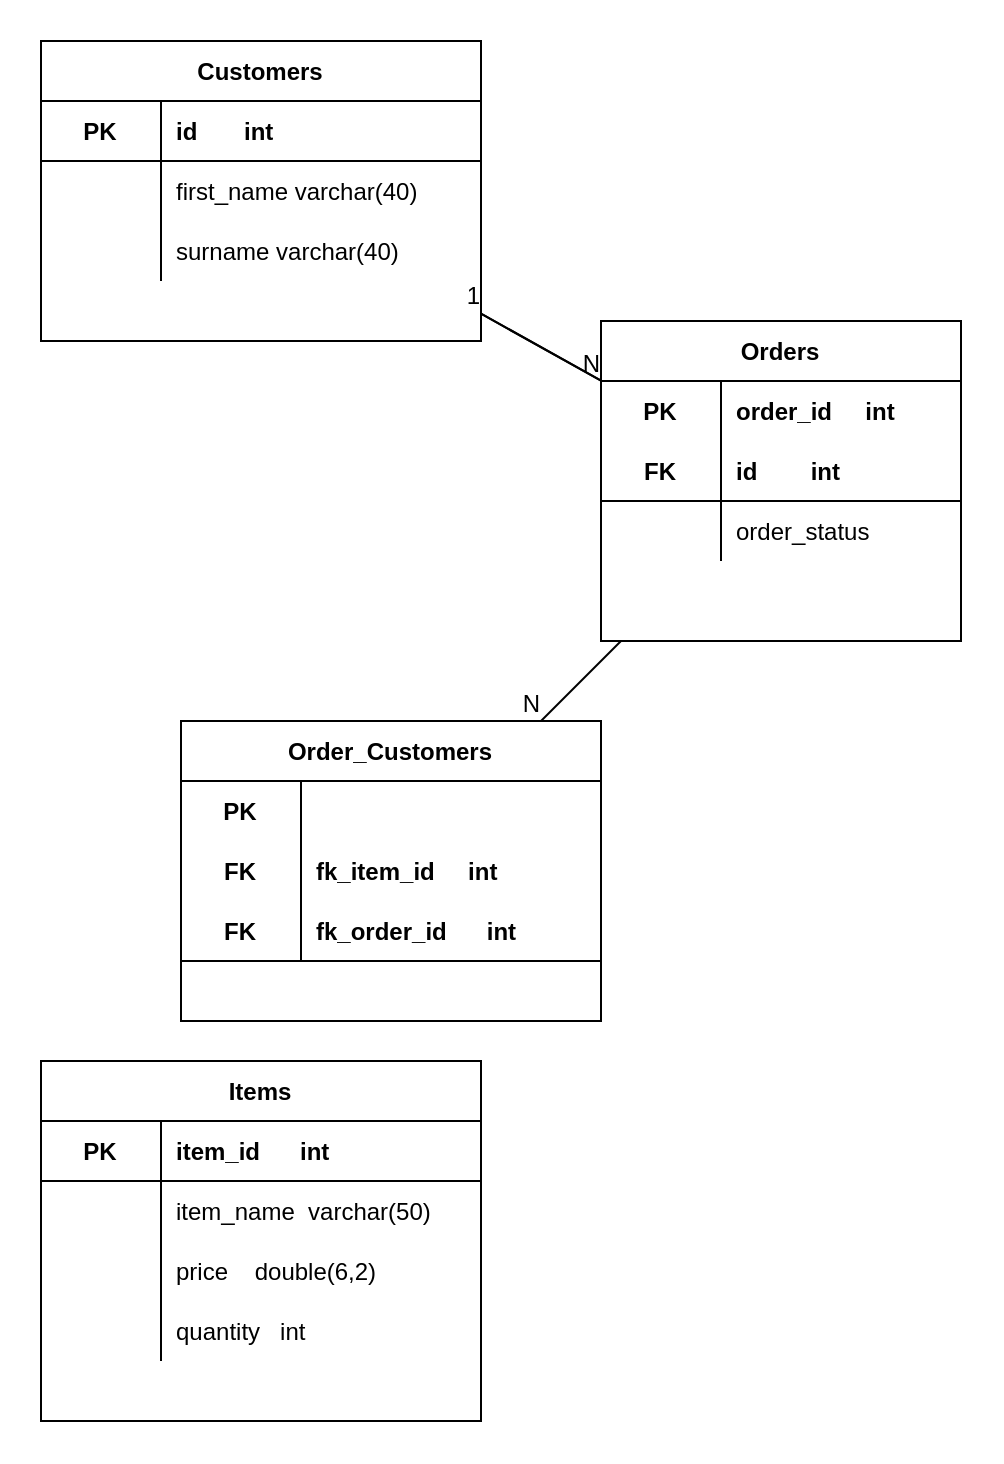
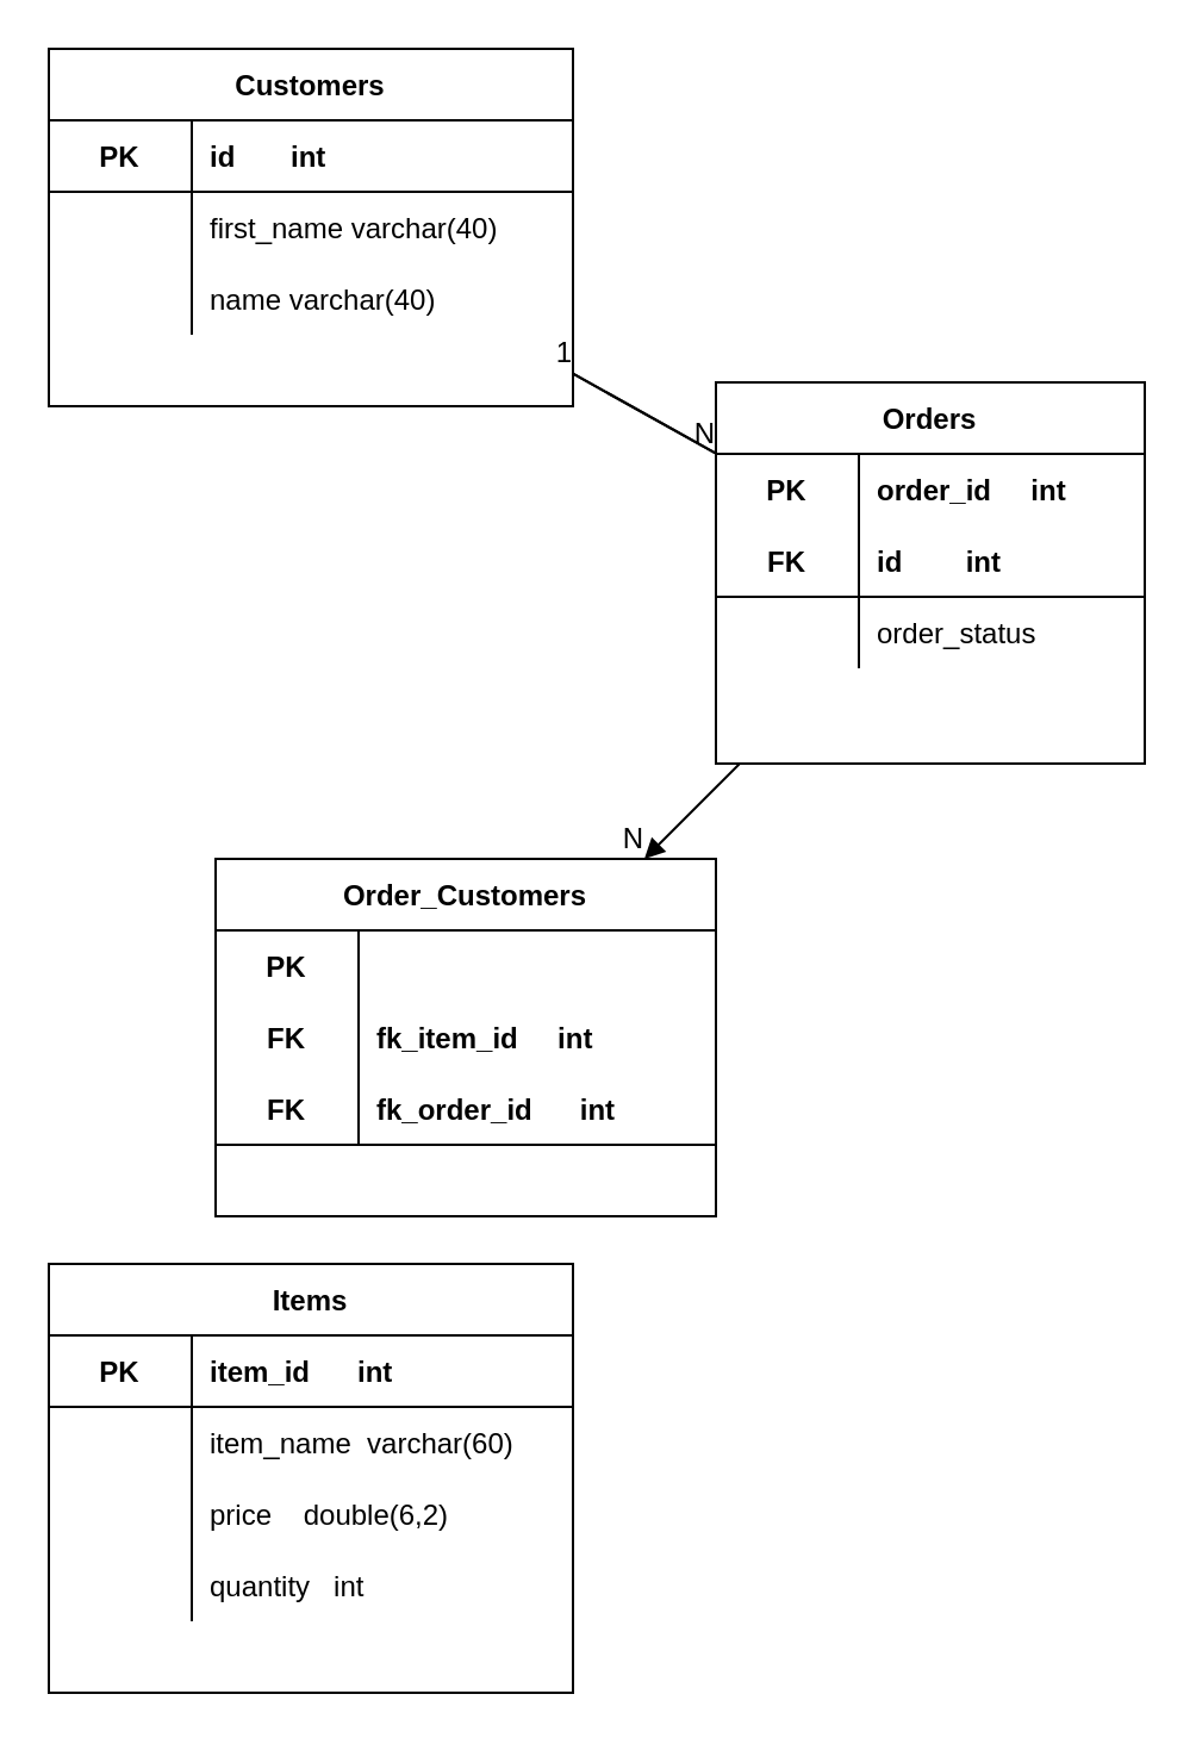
- <mxCell id="11" value="surname varchar(40)" style="shape=partialRectangle;connectable=0;fillColor=none;top=0;left=0;bottom=0;right=0;align=left;spacingLeft=6;overflow=hidden;" vertex="1" parent="9"><mxGeometry x="60" width="160" height="30" as="geometry" /></mxCell>
+ <mxCell id="11" value="name varchar(40)" style="shape=partialRectangle;connectable=0;fillColor=none;top=0;left=0;bottom=0;right=0;align=left;spacingLeft=6;overflow=hidden;" vertex="1" parent="9"><mxGeometry x="60" width="160" height="30" as="geometry" /></mxCell>
- <mxCell id="50" value="" style="endArrow=none;html=1;rounded=0;" edge="1" parent="1" source="34" target="25"><mxGeometry relative="1" as="geometry"><mxPoint x="400" y="380" as="sourcePoint" /><mxPoint x="560" y="380" as="targetPoint" /></mxGeometry></mxCell>
+ <mxCell id="50" value="" style="endArrow=block;html=1;rounded=0;" edge="1" parent="1" source="34" target="25"><mxGeometry relative="1" as="geometry"><mxPoint x="400" y="380" as="sourcePoint" /><mxPoint x="560" y="380" as="targetPoint" /></mxGeometry></mxCell>
- <mxCell id="18" value="item_name  varchar(50)" style="shape=partialRectangle;connectable=0;fillColor=none;top=0;left=0;bottom=0;right=0;align=left;spacingLeft=6;overflow=hidden;" vertex="1" parent="16"><mxGeometry x="60" width="160" height="30" as="geometry" /></mxCell>
+ <mxCell id="18" value="item_name  varchar(60)" style="shape=partialRectangle;connectable=0;fillColor=none;top=0;left=0;bottom=0;right=0;align=left;spacingLeft=6;overflow=hidden;" vertex="1" parent="16"><mxGeometry x="60" width="160" height="30" as="geometry" /></mxCell>
